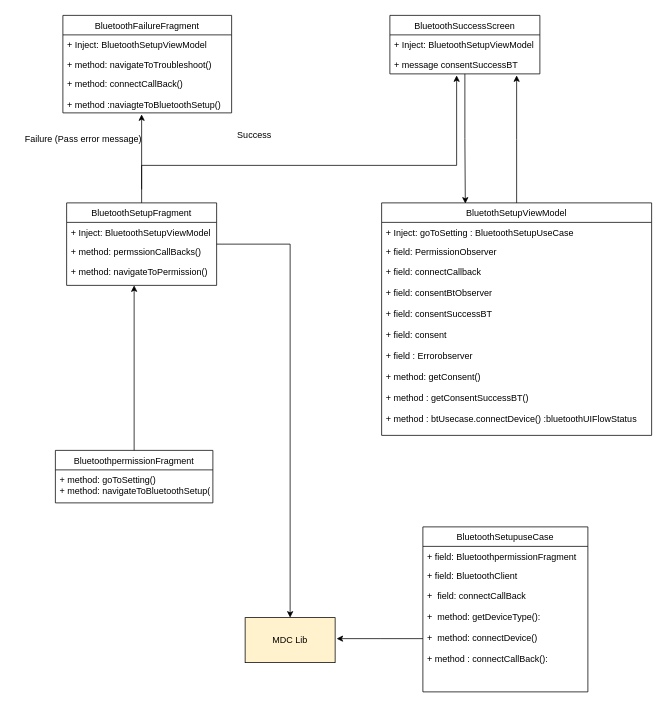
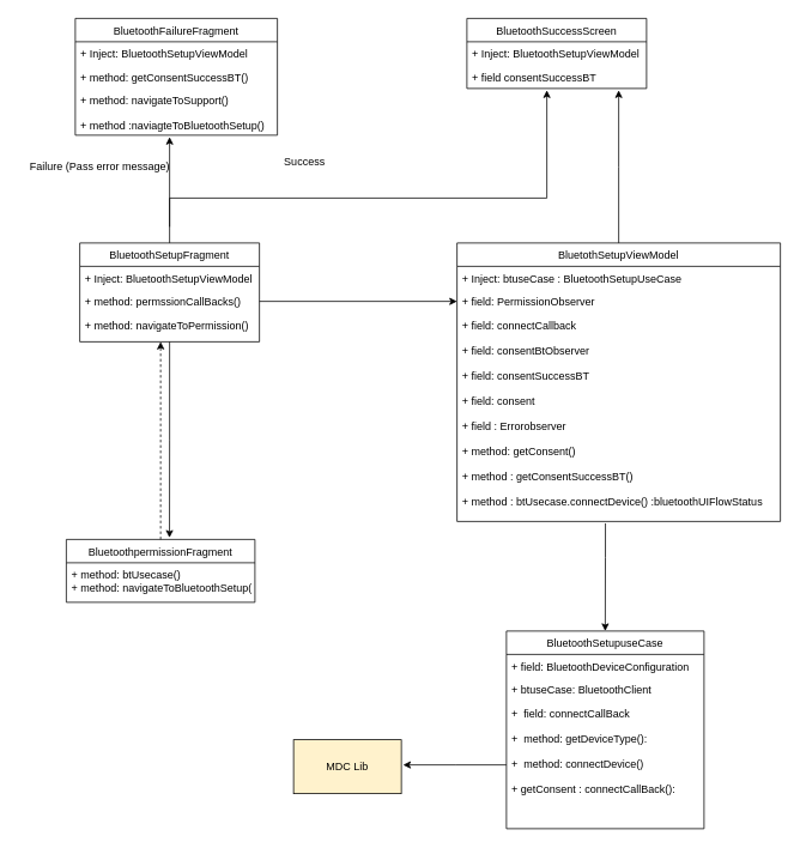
- <mxCell id="25" value="+ method: navigateToTroubleshoot() " style="text;strokeColor=none;fillColor=none;align=left;verticalAlign=top;spacingLeft=4;spacingRight=4;overflow=hidden;rotatable=0;points=[[0,0.5],[1,0.5]];portConstraint=eastwest;" parent="23" vertex="1"><mxGeometry y="52" width="225" height="26" as="geometry" /></mxCell>
+ <mxCell id="25" value="+ method: getConsentSuccessBT() " style="text;strokeColor=none;fillColor=none;align=left;verticalAlign=top;spacingLeft=4;spacingRight=4;overflow=hidden;rotatable=0;points=[[0,0.5],[1,0.5]];portConstraint=eastwest;" parent="23" vertex="1"><mxGeometry y="52" width="225" height="26" as="geometry" /></mxCell>
- <mxCell id="30" value="+ message consentSuccessBT&#10;    " style="text;strokeColor=none;fillColor=none;align=left;verticalAlign=top;spacingLeft=4;spacingRight=4;overflow=hidden;rotatable=0;points=[[0,0.5],[1,0.5]];portConstraint=eastwest;" parent="28" vertex="1"><mxGeometry y="52" width="200" height="26" as="geometry" /></mxCell>
+ <mxCell id="30" value="+ field consentSuccessBT&#10;    " style="text;strokeColor=none;fillColor=none;align=left;verticalAlign=top;spacingLeft=4;spacingRight=4;overflow=hidden;rotatable=0;points=[[0,0.5],[1,0.5]];portConstraint=eastwest;" parent="28" vertex="1"><mxGeometry y="52" width="200" height="26" as="geometry" /></mxCell>
- <mxCell id="26" value="+ method: connectCallBack()&#10;&#10;+ method :naviagteToBluetoothSetup()" style="text;strokeColor=none;fillColor=none;align=left;verticalAlign=top;spacingLeft=4;spacingRight=4;overflow=hidden;rotatable=0;points=[[0,0.5],[1,0.5]];portConstraint=eastwest;" parent="23" vertex="1"><mxGeometry y="78" width="225" height="52" as="geometry" /></mxCell>
+ <mxCell id="26" value="+ method: navigateToSupport()&#10;&#10;+ method :naviagteToBluetoothSetup()" style="text;strokeColor=none;fillColor=none;align=left;verticalAlign=top;spacingLeft=4;spacingRight=4;overflow=hidden;rotatable=0;points=[[0,0.5],[1,0.5]];portConstraint=eastwest;" parent="23" vertex="1"><mxGeometry y="78" width="225" height="52" as="geometry" /></mxCell>
- <mxCell id="27" style="edgeStyle=orthogonalEdgeStyle;rounded=0;orthogonalLoop=1;jettySize=auto;html=1;entryX=0.31;entryY=0.003;entryDx=0;entryDy=0;entryPerimeter=0;" edge="1" parent="1" source="28" target="10"><mxGeometry relative="1" as="geometry" /></mxCell>
- <mxCell id="11" value="+ Inject: goToSetting : BluetoothSetupUseCase" style="text;strokeColor=none;fillColor=none;align=left;verticalAlign=top;spacingLeft=4;spacingRight=4;overflow=hidden;rotatable=0;points=[[0,0.5],[1,0.5]];portConstraint=eastwest;" parent="10" vertex="1"><mxGeometry y="26" width="360" height="26" as="geometry" /></mxCell>
+ <mxCell id="11" value="+ Inject: btuseCase : BluetoothSetupUseCase" style="text;strokeColor=none;fillColor=none;align=left;verticalAlign=top;spacingLeft=4;spacingRight=4;overflow=hidden;rotatable=0;points=[[0,0.5],[1,0.5]];portConstraint=eastwest;" parent="10" vertex="1"><mxGeometry y="26" width="360" height="26" as="geometry" /></mxCell>
- <mxCell id="2" style="edgeStyle=orthogonalEdgeStyle;rounded=0;orthogonalLoop=1;jettySize=auto;html=1;" parent="1" source="5" target="34" edge="1"><mxGeometry relative="1" as="geometry" /></mxCell>
+ <mxCell id="2" style="edgeStyle=orthogonalEdgeStyle;rounded=0;orthogonalLoop=1;jettySize=auto;html=1;entryX=0.547;entryY=-0.027;entryDx=0;entryDy=0;entryPerimeter=0;" parent="1" source="5" target="20" edge="1"><mxGeometry relative="1" as="geometry" /></mxCell>
+ <mxCell id="14" style="edgeStyle=orthogonalEdgeStyle;rounded=0;orthogonalLoop=1;jettySize=auto;html=1;entryX=0;entryY=0.5;entryDx=0;entryDy=0;" parent="1" source="7" target="12" edge="1"><mxGeometry relative="1" as="geometry" /></mxCell>
- <mxCell id="19" style="edgeStyle=orthogonalEdgeStyle;rounded=0;orthogonalLoop=1;jettySize=auto;html=1;entryX=0.45;entryY=1;entryDx=0;entryDy=0;entryPerimeter=0;" parent="1" source="20" target="8" edge="1"><mxGeometry relative="1" as="geometry" /></mxCell>
+ <mxCell id="19" style="edgeStyle=orthogonalEdgeStyle;rounded=0;orthogonalLoop=1;jettySize=auto;html=1;entryX=0.45;entryY=1;entryDx=0;entryDy=0;entryPerimeter=0;dashed=1;" parent="1" source="20" target="8" edge="1"><mxGeometry relative="1" as="geometry" /></mxCell>
- <mxCell id="21" value="+ method: goToSetting()&#10;+ method: navigateToBluetoothSetup()" style="text;strokeColor=none;fillColor=none;align=left;verticalAlign=top;spacingLeft=4;spacingRight=4;overflow=hidden;rotatable=0;points=[[0,0.5],[1,0.5]];portConstraint=eastwest;" parent="20" vertex="1"><mxGeometry y="26" width="210" height="44" as="geometry" /></mxCell>
+ <mxCell id="21" value="+ method: btUsecase()&#10;+ method: navigateToBluetoothSetup()" style="text;strokeColor=none;fillColor=none;align=left;verticalAlign=top;spacingLeft=4;spacingRight=4;overflow=hidden;rotatable=0;points=[[0,0.5],[1,0.5]];portConstraint=eastwest;" parent="20" vertex="1"><mxGeometry y="26" width="210" height="44" as="geometry" /></mxCell>
+ <mxCell id="22" style="edgeStyle=orthogonalEdgeStyle;rounded=0;orthogonalLoop=1;jettySize=auto;html=1;entryX=0.5;entryY=0;entryDx=0;entryDy=0;exitX=0.459;exitY=1.009;exitDx=0;exitDy=0;exitPerimeter=0;" parent="1" source="13" target="15" edge="1"><mxGeometry relative="1" as="geometry"><mxPoint x="673" y="590" as="sourcePoint" /><Array as="points"><mxPoint x="673" y="620" /><mxPoint x="673" y="620" /></Array></mxGeometry></mxCell>
- <mxCell id="16" value="+ field: BluetoothpermissionFragment" style="text;strokeColor=none;fillColor=none;align=left;verticalAlign=top;spacingLeft=4;spacingRight=4;overflow=hidden;rotatable=0;points=[[0,0.5],[1,0.5]];portConstraint=eastwest;" parent="15" vertex="1"><mxGeometry y="26" width="220" height="26" as="geometry" /></mxCell>
+ <mxCell id="16" value="+ field: BluetoothDeviceConfiguration" style="text;strokeColor=none;fillColor=none;align=left;verticalAlign=top;spacingLeft=4;spacingRight=4;overflow=hidden;rotatable=0;points=[[0,0.5],[1,0.5]];portConstraint=eastwest;" parent="15" vertex="1"><mxGeometry y="26" width="220" height="26" as="geometry" /></mxCell>
- <mxCell id="17" value="+ field: BluetoothClient" style="text;strokeColor=none;fillColor=none;align=left;verticalAlign=top;spacingLeft=4;spacingRight=4;overflow=hidden;rotatable=0;points=[[0,0.5],[1,0.5]];portConstraint=eastwest;" parent="15" vertex="1"><mxGeometry y="52" width="220" height="26" as="geometry" /></mxCell>
+ <mxCell id="17" value="+ btuseCase: BluetoothClient" style="text;strokeColor=none;fillColor=none;align=left;verticalAlign=top;spacingLeft=4;spacingRight=4;overflow=hidden;rotatable=0;points=[[0,0.5],[1,0.5]];portConstraint=eastwest;" parent="15" vertex="1"><mxGeometry y="52" width="220" height="26" as="geometry" /></mxCell>
- <mxCell id="18" value="+  field: connectCallBack&#10;&#10;+  method: getDeviceType():&#10;&#10;+  method: connectDevice()&#10;&#10;+ method : connectCallBack(): &#10;&#10; &#10;" style="text;strokeColor=none;fillColor=none;align=left;verticalAlign=top;spacingLeft=4;spacingRight=4;overflow=hidden;rotatable=0;points=[[0,0.5],[1,0.5]];portConstraint=eastwest;" parent="15" vertex="1"><mxGeometry y="78" width="220" height="142" as="geometry" /></mxCell>
+ <mxCell id="18" value="+  field: connectCallBack&#10;&#10;+  method: getDeviceType():&#10;&#10;+  method: connectDevice()&#10;&#10;+ getConsent : connectCallBack(): &#10;&#10; &#10;" style="text;strokeColor=none;fillColor=none;align=left;verticalAlign=top;spacingLeft=4;spacingRight=4;overflow=hidden;rotatable=0;points=[[0,0.5],[1,0.5]];portConstraint=eastwest;" parent="15" vertex="1"><mxGeometry y="78" width="220" height="142" as="geometry" /></mxCell>
